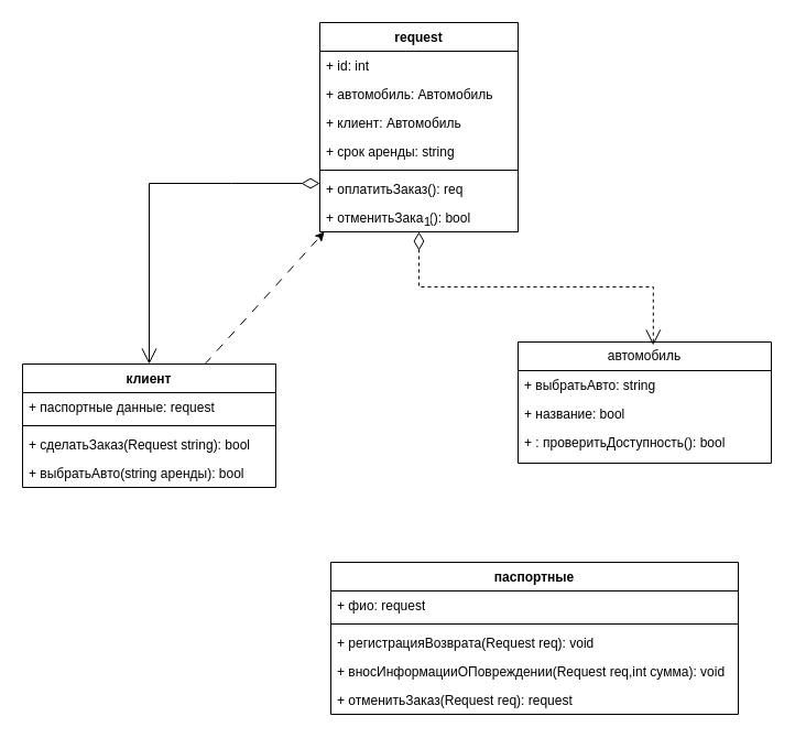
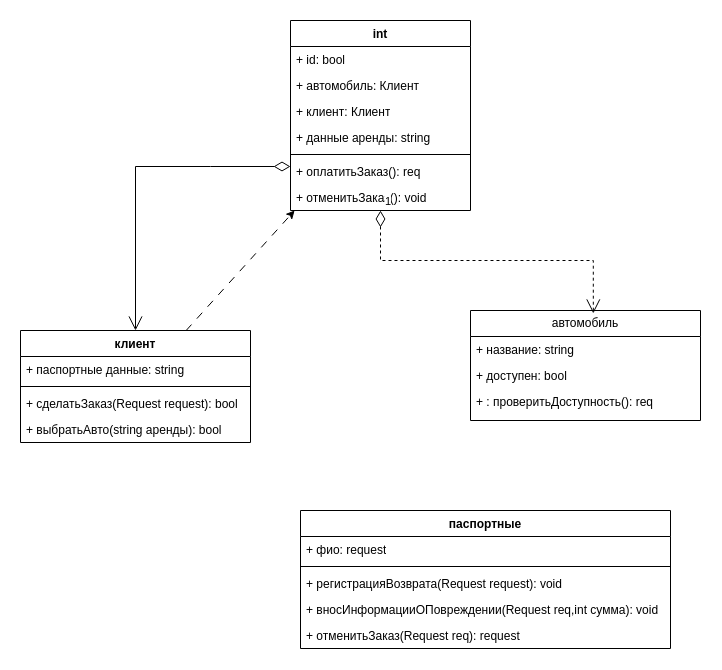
- <mxCell id="11" value="request" style="swimlane;fontStyle=1;align=center;verticalAlign=top;childLayout=stackLayout;horizontal=1;startSize=26;horizontalStack=0;resizeParent=1;resizeParentMax=0;resizeLast=0;collapsible=1;marginBottom=0;whiteSpace=wrap;html=1;" vertex="1" parent="1"><mxGeometry x="290" y="20" width="180" height="190" as="geometry" /></mxCell>
+ <mxCell id="11" value="int" style="swimlane;fontStyle=1;align=center;verticalAlign=top;childLayout=stackLayout;horizontal=1;startSize=26;horizontalStack=0;resizeParent=1;resizeParentMax=0;resizeLast=0;collapsible=1;marginBottom=0;whiteSpace=wrap;html=1;" vertex="1" parent="1"><mxGeometry x="290" y="20" width="180" height="190" as="geometry" /></mxCell>
- <mxCell id="12" value="+ id: int" style="text;strokeColor=none;fillColor=none;align=left;verticalAlign=top;spacingLeft=4;spacingRight=4;overflow=hidden;rotatable=0;points=[[0,0.5],[1,0.5]];portConstraint=eastwest;whiteSpace=wrap;html=1;" vertex="1" parent="11"><mxGeometry y="26" width="180" height="26" as="geometry" /></mxCell>
+ <mxCell id="12" value="+ id: bool" style="text;strokeColor=none;fillColor=none;align=left;verticalAlign=top;spacingLeft=4;spacingRight=4;overflow=hidden;rotatable=0;points=[[0,0.5],[1,0.5]];portConstraint=eastwest;whiteSpace=wrap;html=1;" vertex="1" parent="11"><mxGeometry y="26" width="180" height="26" as="geometry" /></mxCell>
- <mxCell id="13" value="+ автомобиль: Автомобиль" style="text;strokeColor=none;fillColor=none;align=left;verticalAlign=top;spacingLeft=4;spacingRight=4;overflow=hidden;rotatable=0;points=[[0,0.5],[1,0.5]];portConstraint=eastwest;whiteSpace=wrap;html=1;" vertex="1" parent="11"><mxGeometry y="52" width="180" height="26" as="geometry" /></mxCell>
+ <mxCell id="13" value="+ автомобиль: Клиент" style="text;strokeColor=none;fillColor=none;align=left;verticalAlign=top;spacingLeft=4;spacingRight=4;overflow=hidden;rotatable=0;points=[[0,0.5],[1,0.5]];portConstraint=eastwest;whiteSpace=wrap;html=1;" vertex="1" parent="11"><mxGeometry y="52" width="180" height="26" as="geometry" /></mxCell>
- <mxCell id="14" value="+ клиент: Автомобиль" style="text;strokeColor=none;fillColor=none;align=left;verticalAlign=top;spacingLeft=4;spacingRight=4;overflow=hidden;rotatable=0;points=[[0,0.5],[1,0.5]];portConstraint=eastwest;whiteSpace=wrap;html=1;" vertex="1" parent="11"><mxGeometry y="78" width="180" height="26" as="geometry" /></mxCell>
+ <mxCell id="14" value="+ клиент: Клиент" style="text;strokeColor=none;fillColor=none;align=left;verticalAlign=top;spacingLeft=4;spacingRight=4;overflow=hidden;rotatable=0;points=[[0,0.5],[1,0.5]];portConstraint=eastwest;whiteSpace=wrap;html=1;" vertex="1" parent="11"><mxGeometry y="78" width="180" height="26" as="geometry" /></mxCell>
- <mxCell id="15" value="+ срок аренды: string" style="text;strokeColor=none;fillColor=none;align=left;verticalAlign=top;spacingLeft=4;spacingRight=4;overflow=hidden;rotatable=0;points=[[0,0.5],[1,0.5]];portConstraint=eastwest;whiteSpace=wrap;html=1;" vertex="1" parent="11"><mxGeometry y="104" width="180" height="26" as="geometry" /></mxCell>
+ <mxCell id="15" value="+ данные аренды: string" style="text;strokeColor=none;fillColor=none;align=left;verticalAlign=top;spacingLeft=4;spacingRight=4;overflow=hidden;rotatable=0;points=[[0,0.5],[1,0.5]];portConstraint=eastwest;whiteSpace=wrap;html=1;" vertex="1" parent="11"><mxGeometry y="104" width="180" height="26" as="geometry" /></mxCell>
- <mxCell id="18" value="+ отменитьЗаказ(): bool" style="text;strokeColor=none;fillColor=none;align=left;verticalAlign=top;spacingLeft=4;spacingRight=4;overflow=hidden;rotatable=0;points=[[0,0.5],[1,0.5]];portConstraint=eastwest;whiteSpace=wrap;html=1;" vertex="1" parent="11"><mxGeometry y="164" width="180" height="26" as="geometry" /></mxCell>
+ <mxCell id="18" value="+ отменитьЗаказ(): void" style="text;strokeColor=none;fillColor=none;align=left;verticalAlign=top;spacingLeft=4;spacingRight=4;overflow=hidden;rotatable=0;points=[[0,0.5],[1,0.5]];portConstraint=eastwest;whiteSpace=wrap;html=1;" vertex="1" parent="11"><mxGeometry y="164" width="180" height="26" as="geometry" /></mxCell>
- <mxCell id="3" value="+ выбратьАвто: string" style="text;strokeColor=none;fillColor=none;align=left;verticalAlign=top;spacingLeft=4;spacingRight=4;overflow=hidden;rotatable=0;points=[[0,0.5],[1,0.5]];portConstraint=eastwest;whiteSpace=wrap;html=1;" vertex="1" parent="2"><mxGeometry y="26" width="230" height="26" as="geometry" /></mxCell>
+ <mxCell id="3" value="+ название: string" style="text;strokeColor=none;fillColor=none;align=left;verticalAlign=top;spacingLeft=4;spacingRight=4;overflow=hidden;rotatable=0;points=[[0,0.5],[1,0.5]];portConstraint=eastwest;whiteSpace=wrap;html=1;" vertex="1" parent="2"><mxGeometry y="26" width="230" height="26" as="geometry" /></mxCell>
- <mxCell id="7" value="+ паспортные данные: request" style="text;strokeColor=none;fillColor=none;align=left;verticalAlign=top;spacingLeft=4;spacingRight=4;overflow=hidden;rotatable=0;points=[[0,0.5],[1,0.5]];portConstraint=eastwest;whiteSpace=wrap;html=1;" vertex="1" parent="6"><mxGeometry y="26" width="230" height="26" as="geometry" /></mxCell>
+ <mxCell id="7" value="+ паспортные данные: string" style="text;strokeColor=none;fillColor=none;align=left;verticalAlign=top;spacingLeft=4;spacingRight=4;overflow=hidden;rotatable=0;points=[[0,0.5],[1,0.5]];portConstraint=eastwest;whiteSpace=wrap;html=1;" vertex="1" parent="6"><mxGeometry y="26" width="230" height="26" as="geometry" /></mxCell>
- <mxCell id="4" value="+ название: bool" style="text;strokeColor=none;fillColor=none;align=left;verticalAlign=top;spacingLeft=4;spacingRight=4;overflow=hidden;rotatable=0;points=[[0,0.5],[1,0.5]];portConstraint=eastwest;whiteSpace=wrap;html=1;" vertex="1" parent="2"><mxGeometry y="52" width="230" height="26" as="geometry" /></mxCell>
+ <mxCell id="4" value="+ доступен: bool" style="text;strokeColor=none;fillColor=none;align=left;verticalAlign=top;spacingLeft=4;spacingRight=4;overflow=hidden;rotatable=0;points=[[0,0.5],[1,0.5]];portConstraint=eastwest;whiteSpace=wrap;html=1;" vertex="1" parent="2"><mxGeometry y="52" width="230" height="26" as="geometry" /></mxCell>
- <mxCell id="5" value="+ : проверитьДоступность(): bool" style="text;strokeColor=none;fillColor=none;align=left;verticalAlign=top;spacingLeft=4;spacingRight=4;overflow=hidden;rotatable=0;points=[[0,0.5],[1,0.5]];portConstraint=eastwest;whiteSpace=wrap;html=1;" vertex="1" parent="2"><mxGeometry y="78" width="230" height="32" as="geometry" /></mxCell>
+ <mxCell id="5" value="+ : проверитьДоступность(): req" style="text;strokeColor=none;fillColor=none;align=left;verticalAlign=top;spacingLeft=4;spacingRight=4;overflow=hidden;rotatable=0;points=[[0,0.5],[1,0.5]];portConstraint=eastwest;whiteSpace=wrap;html=1;" vertex="1" parent="2"><mxGeometry y="78" width="230" height="32" as="geometry" /></mxCell>
- <mxCell id="9" value="+ сделатьЗаказ(Request string): bool" style="text;strokeColor=none;fillColor=none;align=left;verticalAlign=top;spacingLeft=4;spacingRight=4;overflow=hidden;rotatable=0;points=[[0,0.5],[1,0.5]];portConstraint=eastwest;whiteSpace=wrap;html=1;" vertex="1" parent="6"><mxGeometry y="60" width="230" height="26" as="geometry" /></mxCell>
+ <mxCell id="9" value="+ сделатьЗаказ(Request request): bool" style="text;strokeColor=none;fillColor=none;align=left;verticalAlign=top;spacingLeft=4;spacingRight=4;overflow=hidden;rotatable=0;points=[[0,0.5],[1,0.5]];portConstraint=eastwest;whiteSpace=wrap;html=1;" vertex="1" parent="6"><mxGeometry y="60" width="230" height="26" as="geometry" /></mxCell>
- <mxCell id="22" value="+ регистрацияВозврата(Request req): void" style="text;strokeColor=none;fillColor=none;align=left;verticalAlign=top;spacingLeft=4;spacingRight=4;overflow=hidden;rotatable=0;points=[[0,0.5],[1,0.5]];portConstraint=eastwest;whiteSpace=wrap;html=1;" vertex="1" parent="19"><mxGeometry y="60" width="370" height="26" as="geometry" /></mxCell>
+ <mxCell id="22" value="+ регистрацияВозврата(Request request): void" style="text;strokeColor=none;fillColor=none;align=left;verticalAlign=top;spacingLeft=4;spacingRight=4;overflow=hidden;rotatable=0;points=[[0,0.5],[1,0.5]];portConstraint=eastwest;whiteSpace=wrap;html=1;" vertex="1" parent="19"><mxGeometry y="60" width="370" height="26" as="geometry" /></mxCell>
